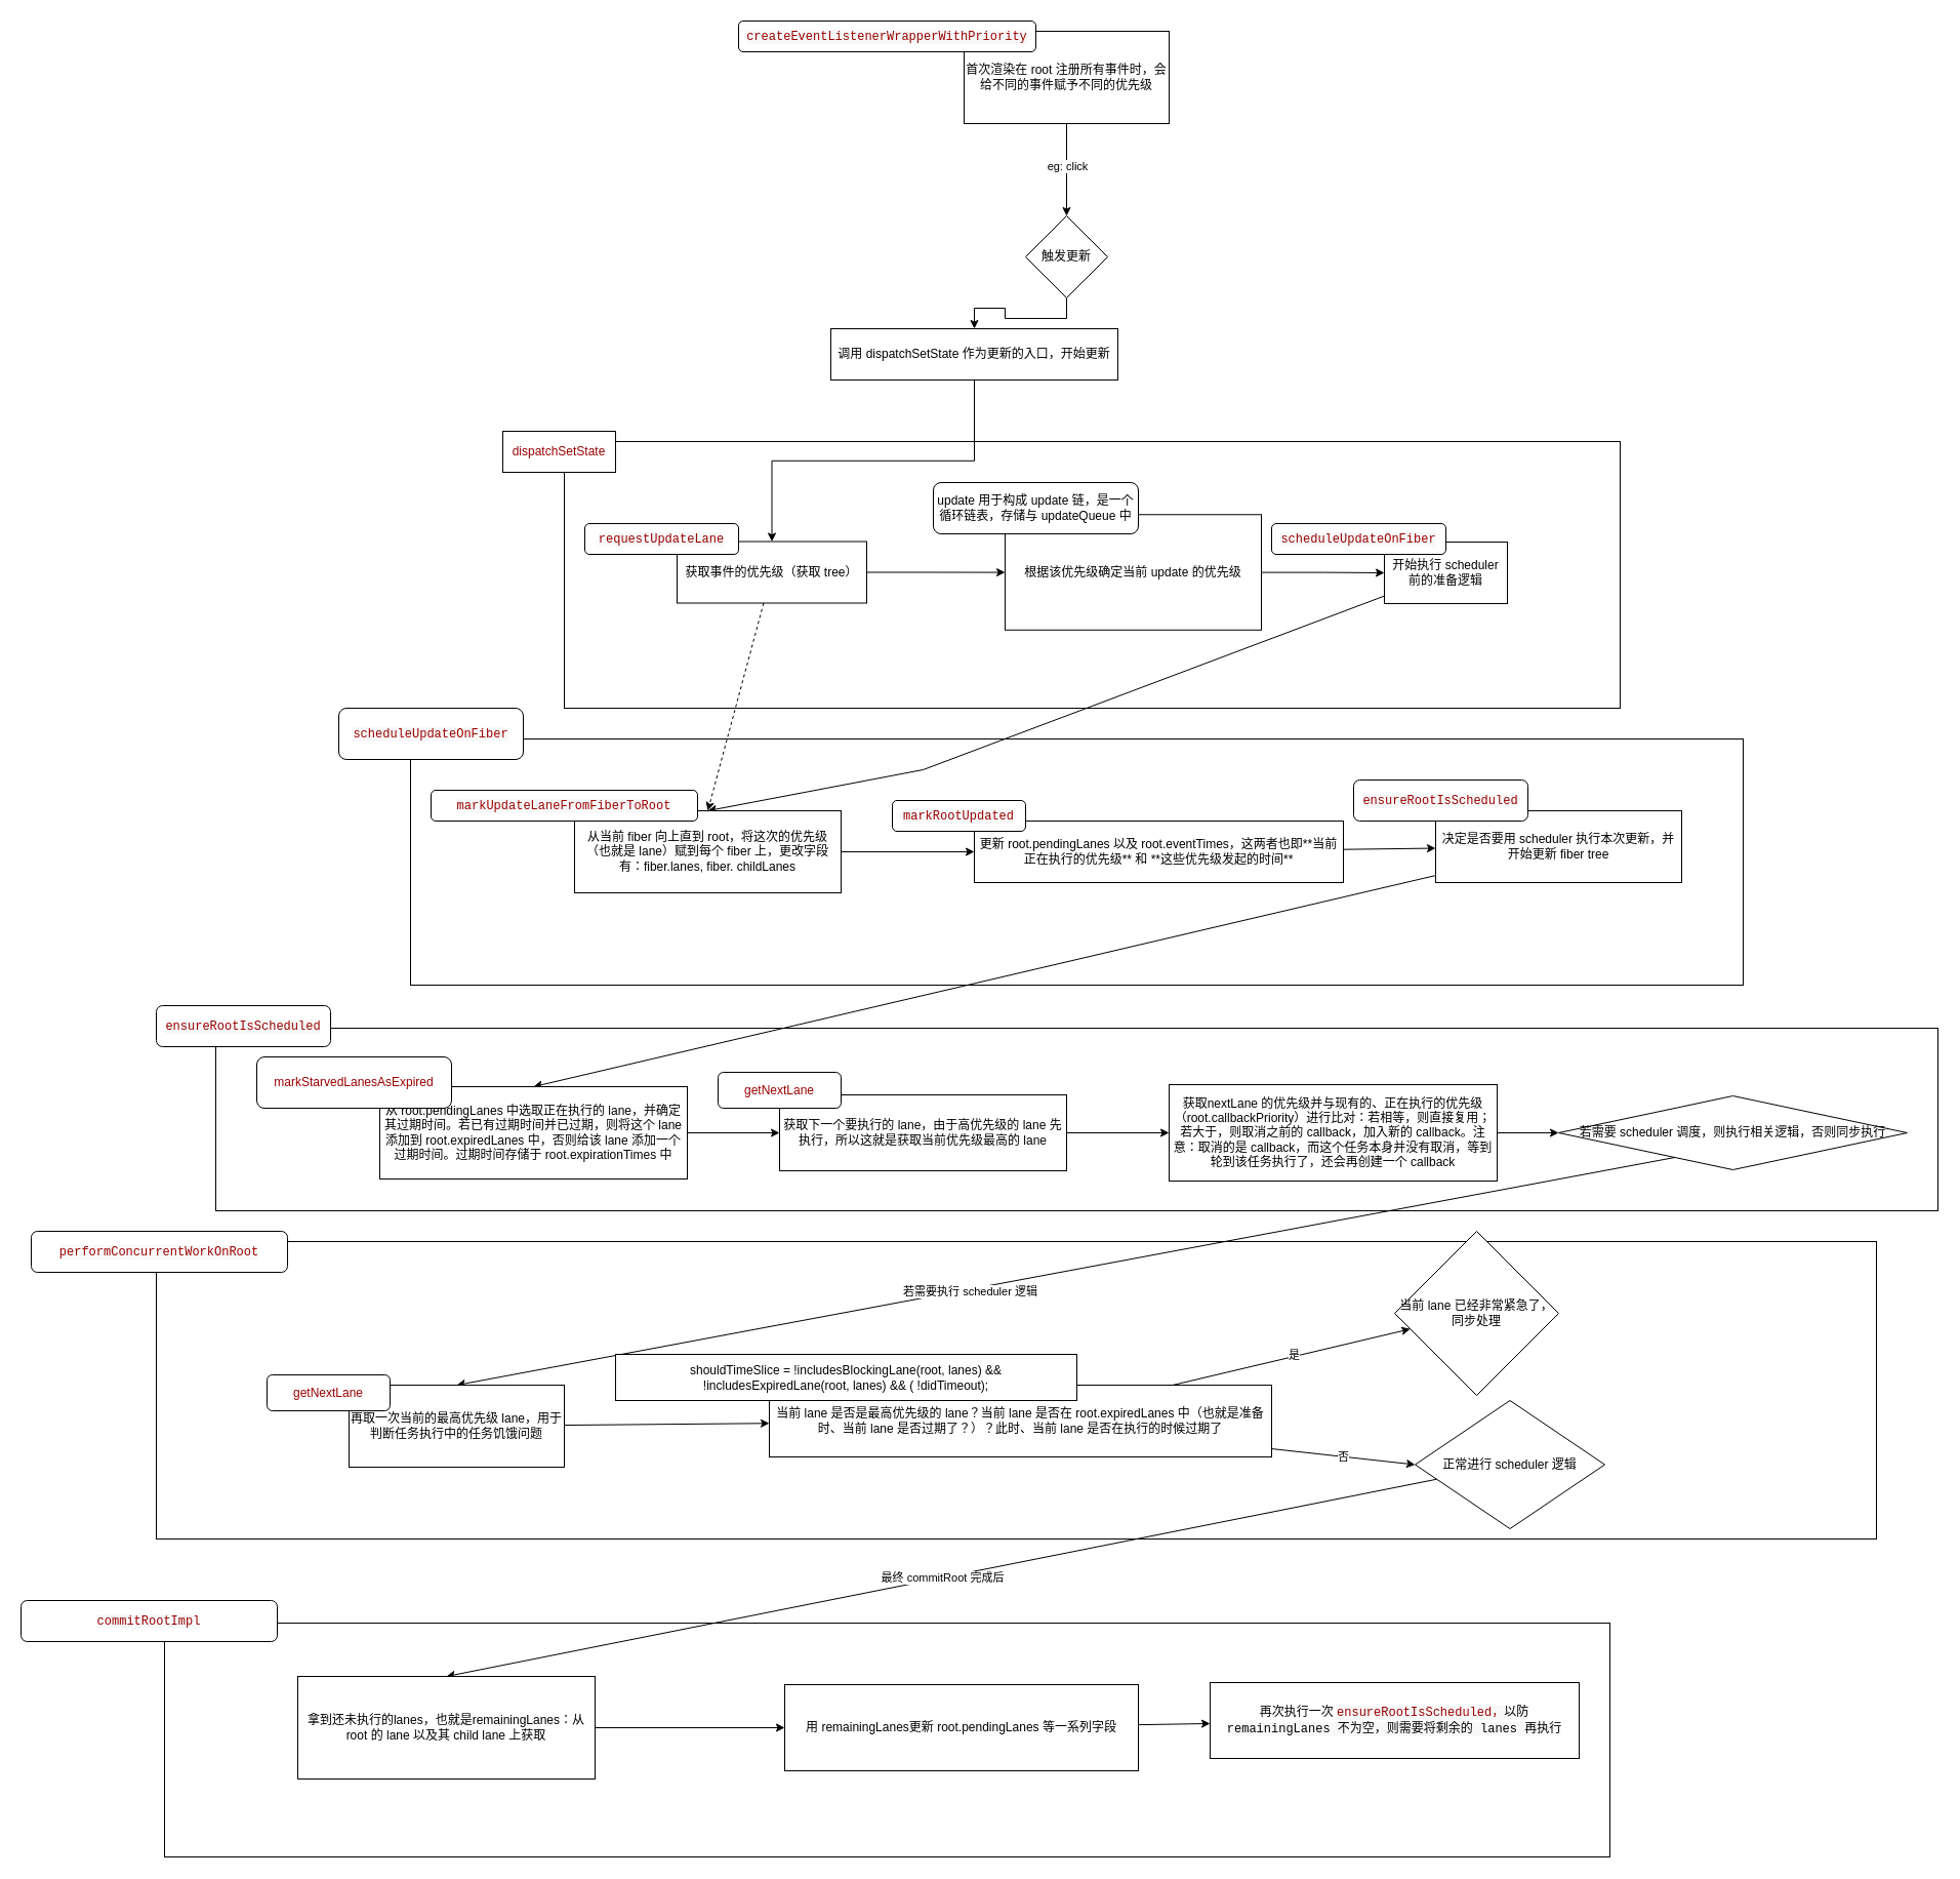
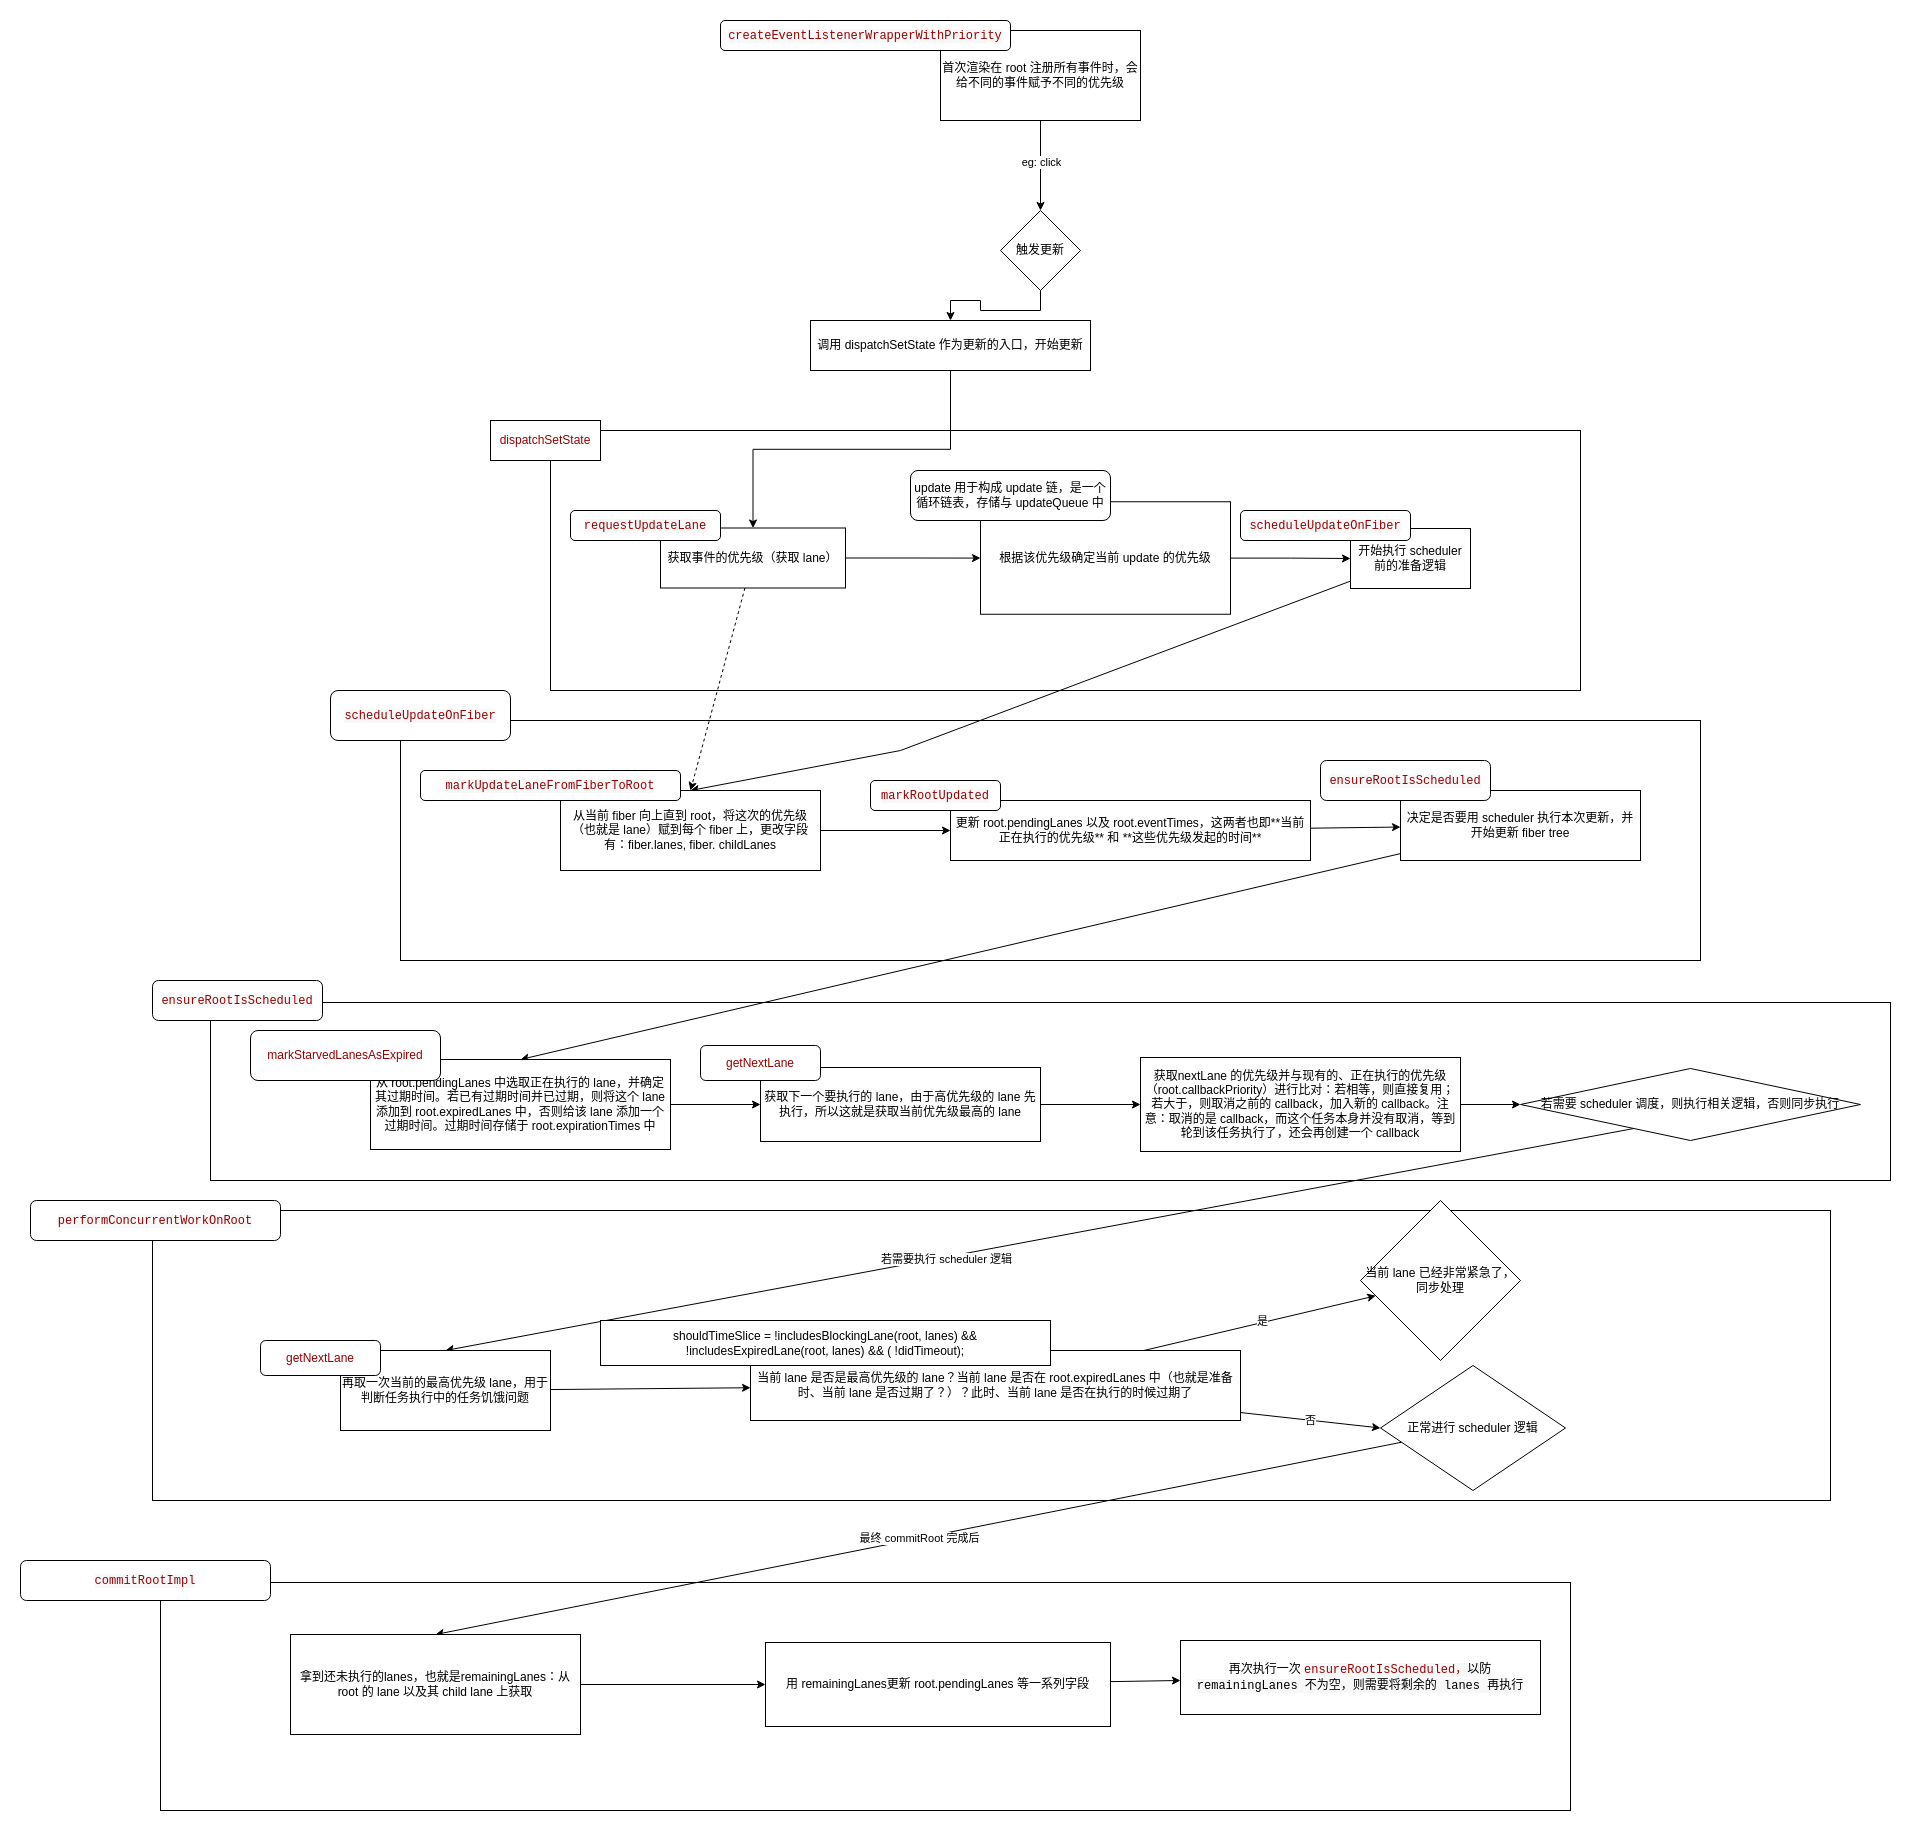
- <mxCell id="17" value="获取事件的优先级（获取 tree）" style="rounded=0;whiteSpace=wrap;html=1;" parent="1" vertex="1"><mxGeometry x="660" y="527.5" width="185" height="60" as="geometry" /></mxCell>
+ <mxCell id="17" value="获取事件的优先级（获取 lane）" style="rounded=0;whiteSpace=wrap;html=1;" parent="1" vertex="1"><mxGeometry x="660" y="527.5" width="185" height="60" as="geometry" /></mxCell>
